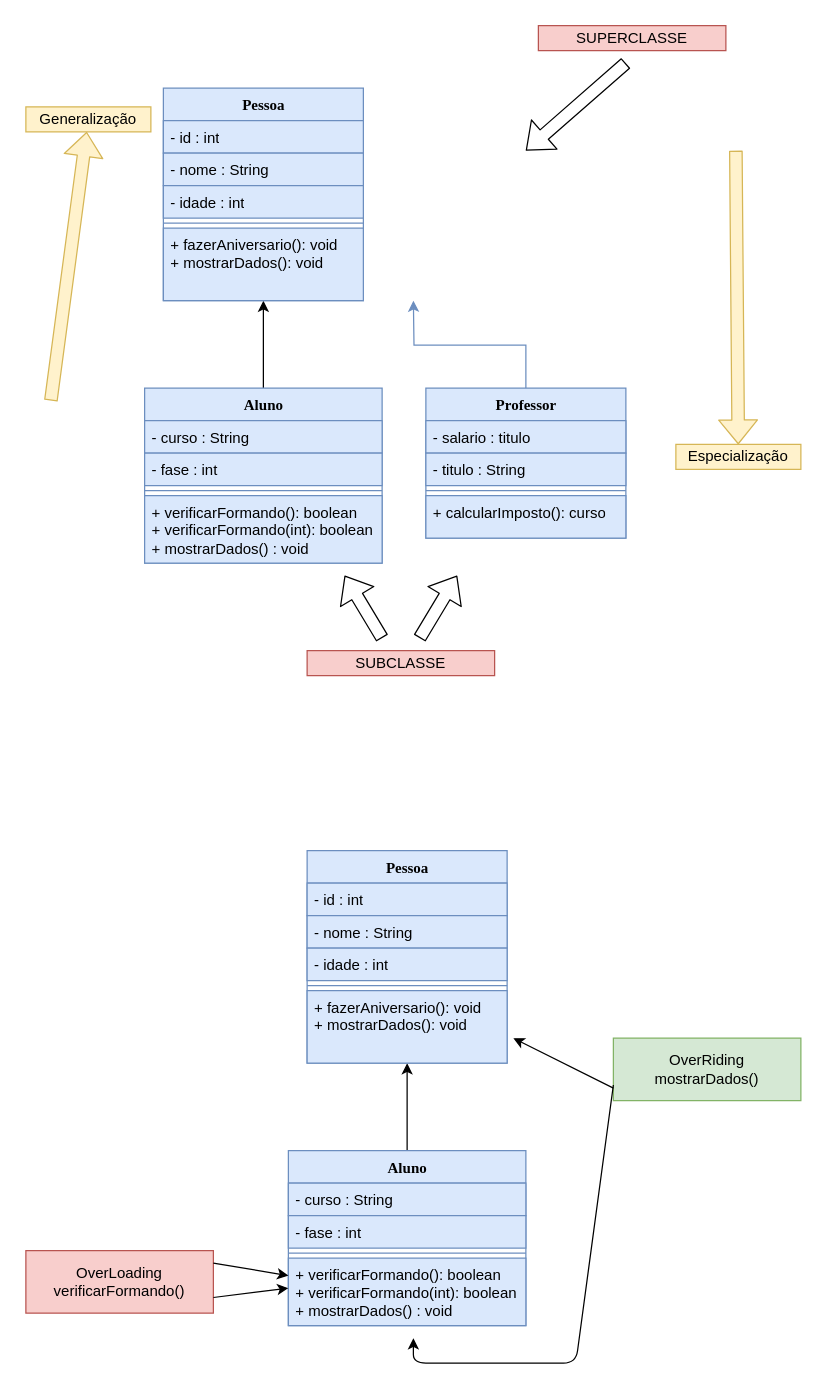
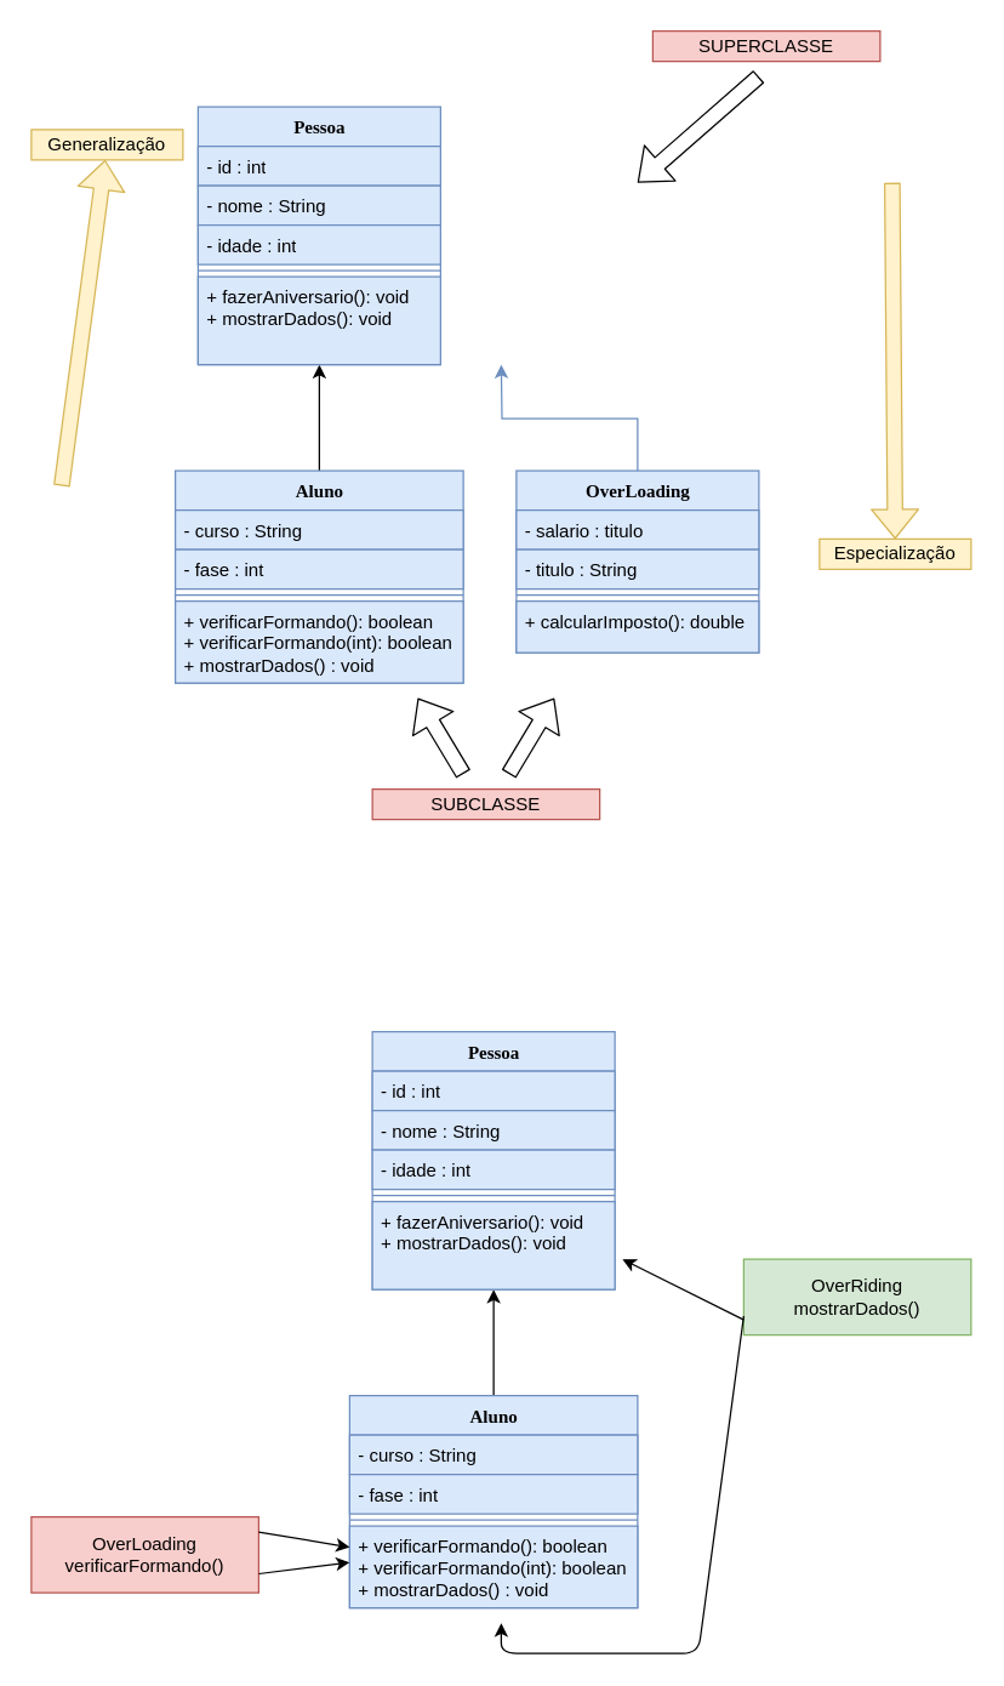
- <mxCell id="3" value="Professor" style="swimlane;html=1;fontStyle=1;align=center;verticalAlign=top;childLayout=stackLayout;horizontal=1;startSize=26;horizontalStack=0;resizeParent=1;resizeLast=0;collapsible=1;marginBottom=0;swimlaneFillColor=#ffffff;rounded=0;shadow=0;comic=0;labelBackgroundColor=none;strokeWidth=1;fontFamily=Verdana;fontSize=12;fillColor=#dae8fc;strokeColor=#6c8ebf;" parent="1" vertex="1"><mxGeometry x="340" y="310" width="160" height="120" as="geometry" /></mxCell>
+ <mxCell id="3" value="OverLoading" style="swimlane;html=1;fontStyle=1;align=center;verticalAlign=top;childLayout=stackLayout;horizontal=1;startSize=26;horizontalStack=0;resizeParent=1;resizeLast=0;collapsible=1;marginBottom=0;swimlaneFillColor=#ffffff;rounded=0;shadow=0;comic=0;labelBackgroundColor=none;strokeWidth=1;fontFamily=Verdana;fontSize=12;fillColor=#dae8fc;strokeColor=#6c8ebf;" parent="1" vertex="1"><mxGeometry x="340" y="310" width="160" height="120" as="geometry" /></mxCell>
- <mxCell id="7" value="+ calcularImposto(): curso" style="text;html=1;align=left;verticalAlign=top;spacingLeft=4;spacingRight=4;whiteSpace=wrap;overflow=hidden;rotatable=0;points=[[0,0.5],[1,0.5]];portConstraint=eastwest;fillColor=#dae8fc;strokeColor=#6c8ebf;" parent="3" vertex="1"><mxGeometry y="86" width="160" height="34" as="geometry" /></mxCell>
+ <mxCell id="7" value="+ calcularImposto(): double" style="text;html=1;align=left;verticalAlign=top;spacingLeft=4;spacingRight=4;whiteSpace=wrap;overflow=hidden;rotatable=0;points=[[0,0.5],[1,0.5]];portConstraint=eastwest;fillColor=#dae8fc;strokeColor=#6c8ebf;" parent="3" vertex="1"><mxGeometry y="86" width="160" height="34" as="geometry" /></mxCell>
